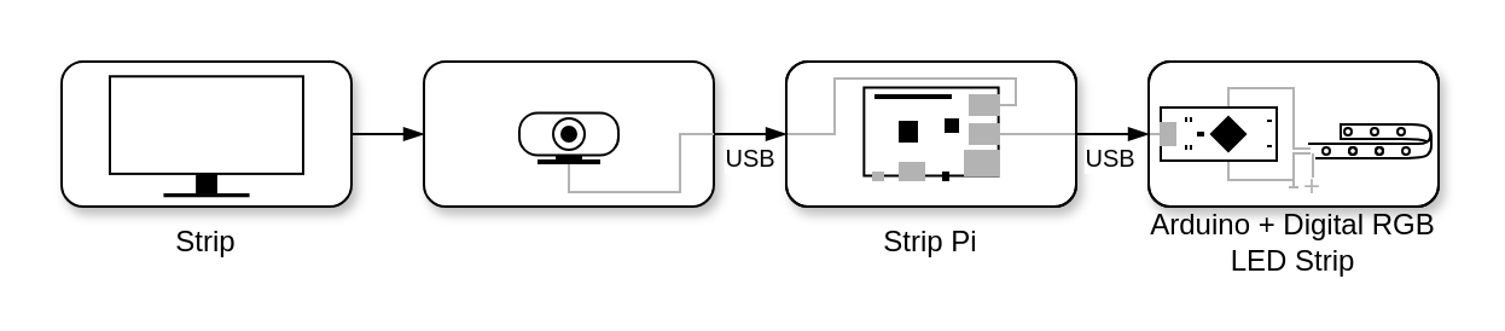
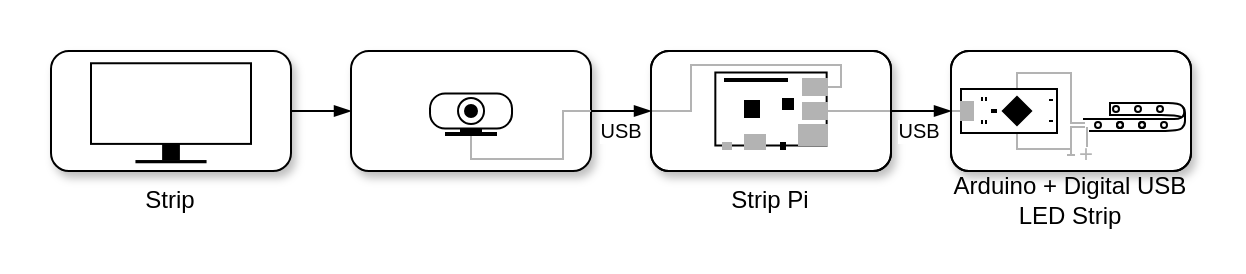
- <mxCell id="19" value="Arduino + Digital RGB LED Strip" style="text;html=1;strokeColor=none;fillColor=none;align=center;verticalAlign=middle;whiteSpace=wrap;rounded=0;" vertex="1" parent="1"><mxGeometry x="475" y="85" width="120" height="30" as="geometry" /></mxCell>
+ <mxCell id="19" value="Arduino + Digital USB LED Strip" style="text;html=1;strokeColor=none;fillColor=none;align=center;verticalAlign=middle;whiteSpace=wrap;rounded=0;" vertex="1" parent="1"><mxGeometry x="475" y="85" width="120" height="30" as="geometry" /></mxCell>
